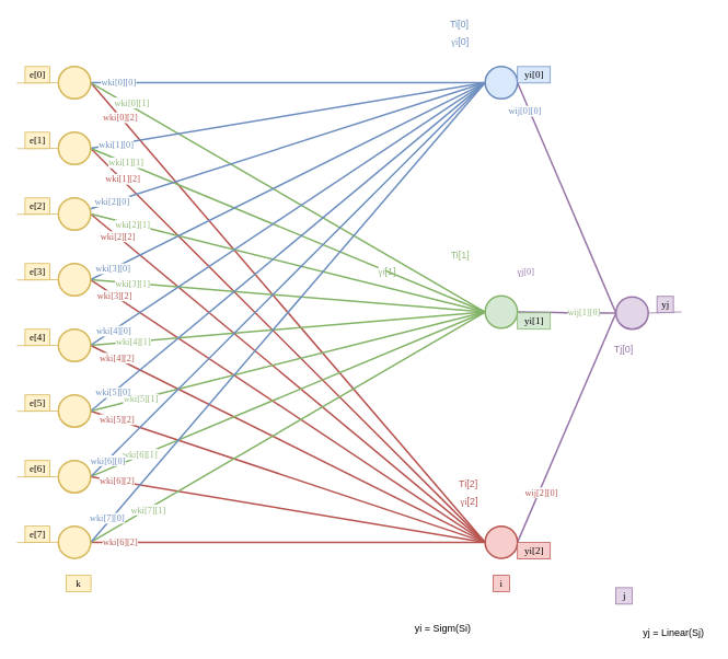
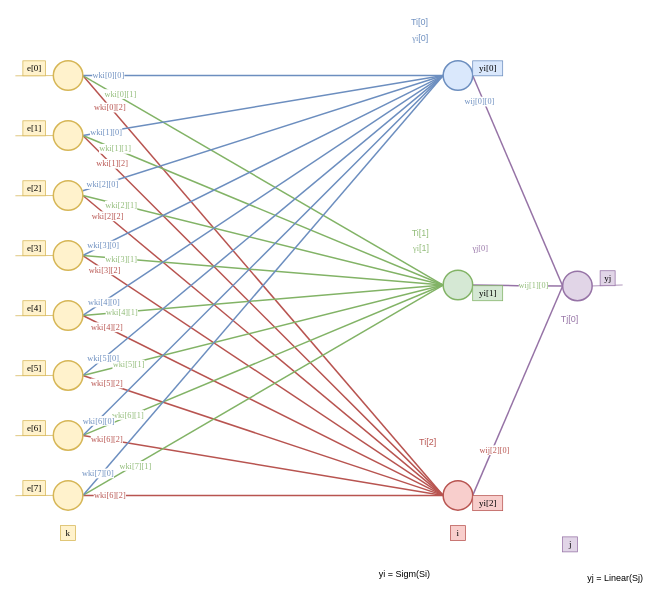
- <mxCell id="97" value="&lt;span style=&quot;font-family: &amp;#34;times new roman&amp;#34; ; font-size: 11px ; background-color: rgb(255 , 255 , 255)&quot;&gt;γi&lt;/span&gt;[1]" style="text;html=1;align=center;verticalAlign=middle;resizable=0;points=[];autosize=1;fontColor=#90BB77;" vertex="1" parent="1"><mxGeometry x="450.63" y="321.26" width="40" height="20" as="geometry" /></mxCell>
+ <mxCell id="97" value="&lt;span style=&quot;font-family: &amp;#34;times new roman&amp;#34; ; font-size: 11px ; background-color: rgb(255 , 255 , 255)&quot;&gt;γi&lt;/span&gt;[1]" style="text;html=1;align=center;verticalAlign=middle;resizable=0;points=[];autosize=1;fontColor=#90BB77;" vertex="1" parent="1"><mxGeometry x="540.63" y="321.26" width="40" height="20" as="geometry" /></mxCell>
- <mxCell id="95" value="&lt;span style=&quot;font-family: &amp;#34;times new roman&amp;#34; ; font-size: 11px ; background-color: rgb(255 , 255 , 255)&quot;&gt;γi&lt;/span&gt;[2]" style="text;html=1;align=center;verticalAlign=middle;resizable=0;points=[];autosize=1;fontColor=#B85450;" vertex="1" parent="1"><mxGeometry x="550.63" y="600.63" width="40" height="20" as="geometry" /></mxCell>
- <mxCell id="91" value="&lt;font face=&quot;Times New Roman&quot;&gt;k&lt;/font&gt;" style="text;html=1;align=center;verticalAlign=middle;resizable=0;points=[];autosize=1;fillColor=#fff2cc;strokeColor=#d6b656;" vertex="1" parent="1"><mxGeometry x="80.32" y="700.63" width="30" height="20" as="geometry" /></mxCell>
+ <mxCell id="91" value="&lt;font face=&quot;Times New Roman&quot;&gt;k&lt;/font&gt;" style="text;html=1;align=center;verticalAlign=middle;resizable=0;points=[];autosize=1;fillColor=#fff2cc;strokeColor=#d6b656;" vertex="1" parent="1"><mxGeometry x="80.32" y="700.63" width="20" height="20" as="geometry" /></mxCell>
